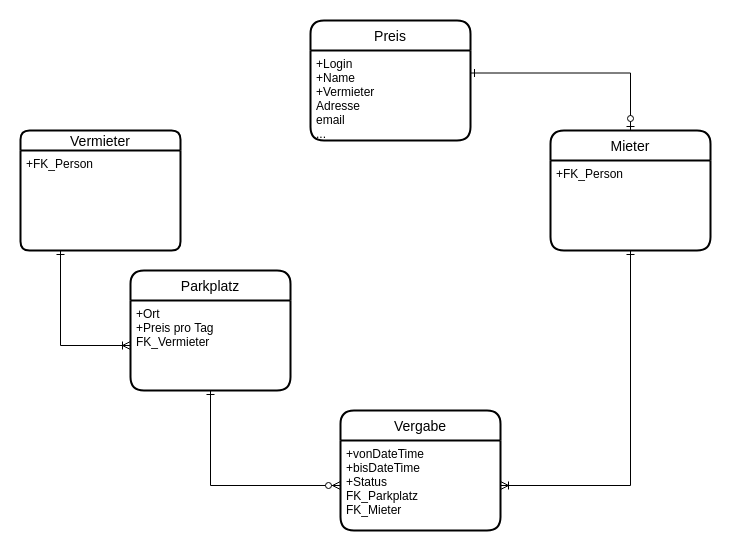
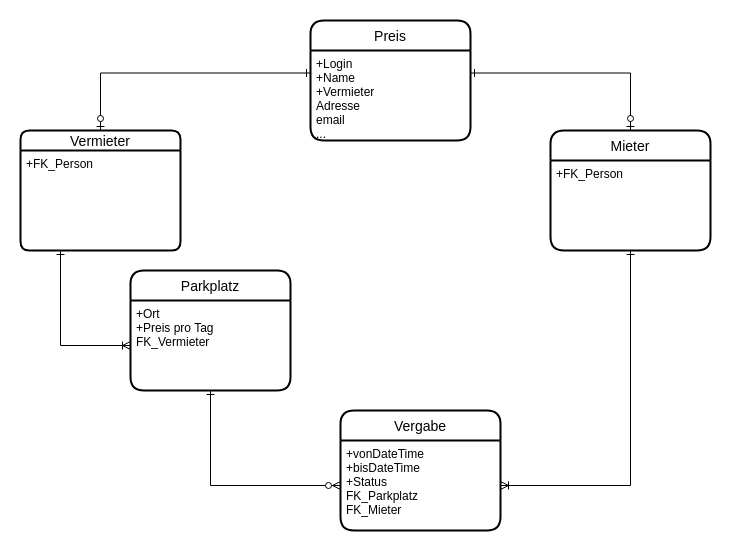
+ <mxCell id="4" style="edgeStyle=orthogonalEdgeStyle;rounded=0;orthogonalLoop=1;jettySize=auto;html=1;exitX=0.5;exitY=0;exitDx=0;exitDy=0;entryX=0;entryY=0.25;entryDx=0;entryDy=0;startArrow=ERzeroToOne;startFill=1;endArrow=ERone;endFill=0;" parent="1" source="5" target="12" edge="1"><mxGeometry relative="1" as="geometry" /></mxCell>
